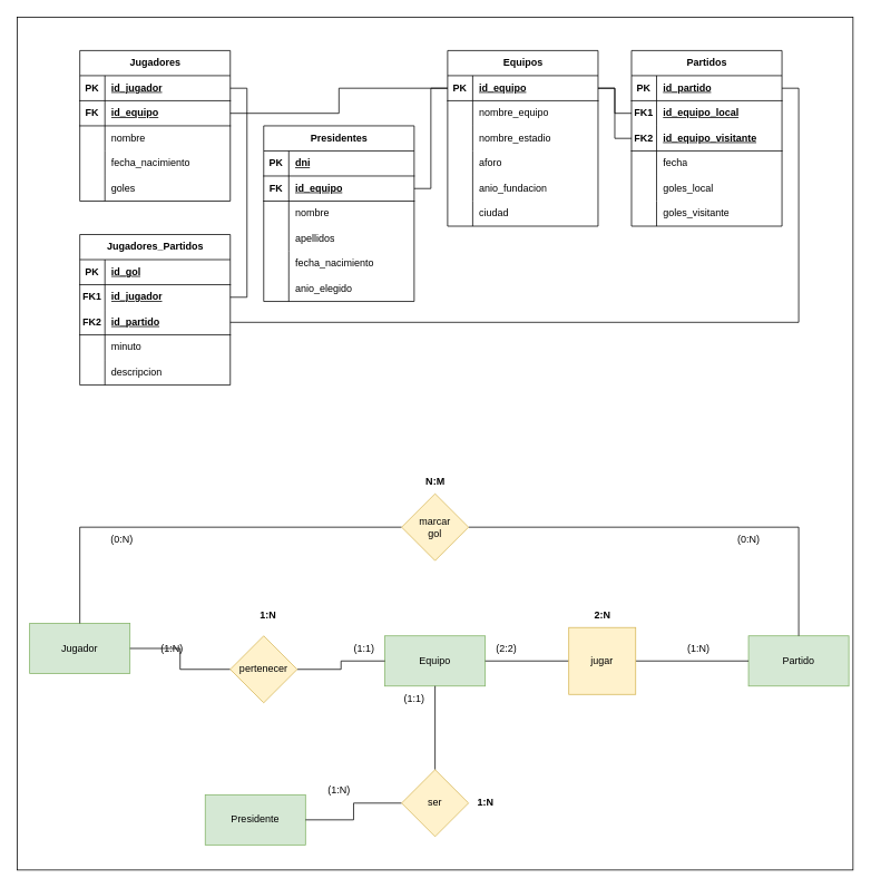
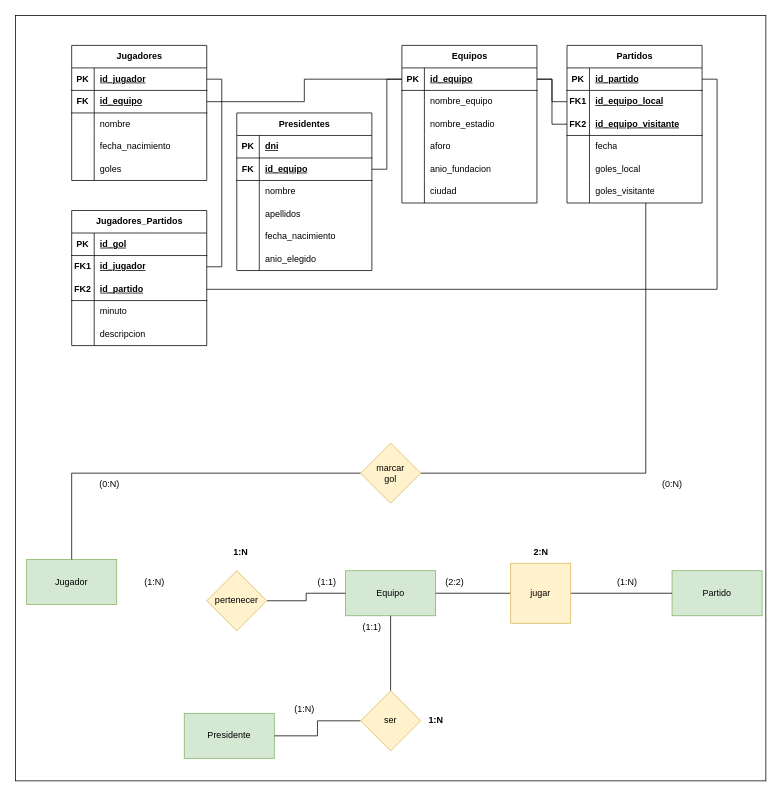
- <mxCell id="126" value="N:M" style="text;html=1;align=center;verticalAlign=middle;resizable=0;points=[];autosize=1;strokeColor=none;fillColor=none;fontStyle=1" vertex="1" parent="2"><mxGeometry x="475" y="540" width="50" height="30" as="geometry" /></mxCell>
- <mxCell id="122" style="edgeStyle=orthogonalEdgeStyle;rounded=0;orthogonalLoop=1;jettySize=auto;html=1;exitX=1;exitY=0.5;exitDx=0;exitDy=0;entryX=0.5;entryY=0;entryDx=0;entryDy=0;endArrow=none;startFill=0;" edge="1" parent="2" source="123" target="107"><mxGeometry relative="1" as="geometry" /></mxCell>
+ <mxCell id="122" style="edgeStyle=orthogonalEdgeStyle;rounded=0;orthogonalLoop=1;jettySize=auto;html=1;exitX=1;exitY=0.5;exitDx=0;exitDy=0;endArrow=none;startFill=0;" edge="1" parent="2" source="123" target="58"><mxGeometry relative="1" as="geometry" /></mxCell>
- <mxCell id="102" style="edgeStyle=orthogonalEdgeStyle;rounded=0;orthogonalLoop=1;jettySize=auto;html=1;exitX=0;exitY=0.5;exitDx=0;exitDy=0;entryX=1;entryY=0.5;entryDx=0;entryDy=0;endArrow=none;startFill=0;" edge="1" parent="2" source="103" target="99"><mxGeometry relative="1" as="geometry" /></mxCell>
